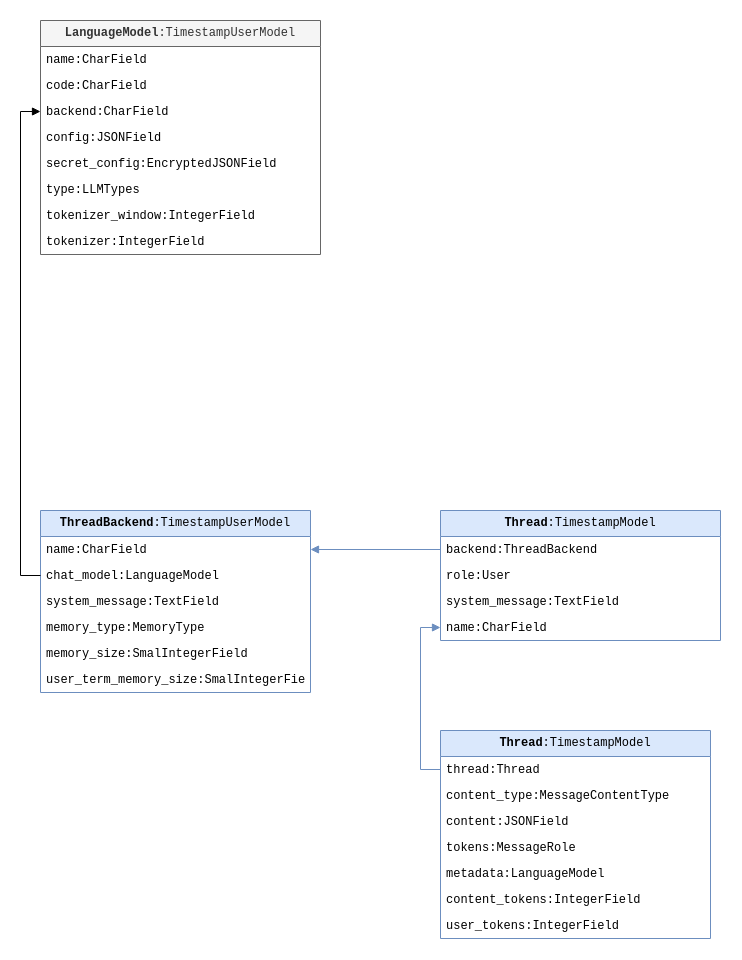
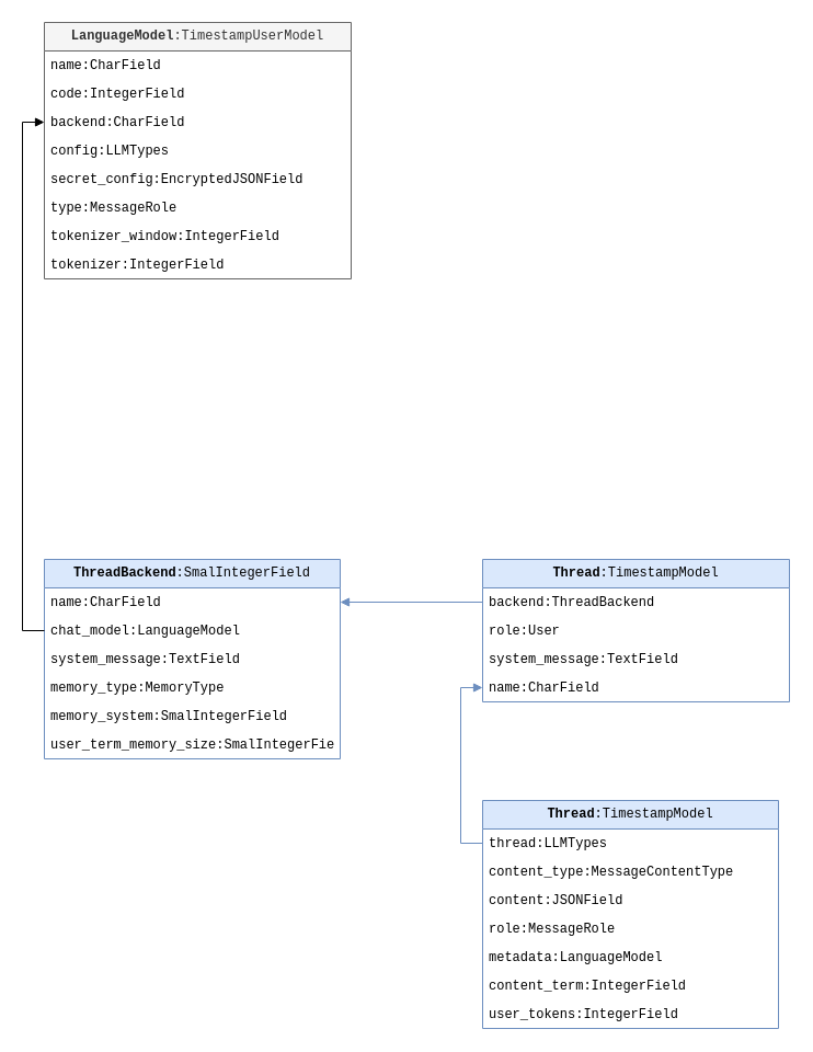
- <mxCell id="4" value="code:CharField" style="text;strokeColor=none;fillColor=none;align=left;verticalAlign=top;spacingLeft=4;spacingRight=4;overflow=hidden;rotatable=0;points=[[0,0.5],[1,0.5]];portConstraint=eastwest;whiteSpace=wrap;html=1;fontFamily=Courier New;" parent="2" vertex="1"><mxGeometry y="52" width="280" height="26" as="geometry" /></mxCell>
+ <mxCell id="4" value="code:IntegerField" style="text;strokeColor=none;fillColor=none;align=left;verticalAlign=top;spacingLeft=4;spacingRight=4;overflow=hidden;rotatable=0;points=[[0,0.5],[1,0.5]];portConstraint=eastwest;whiteSpace=wrap;html=1;fontFamily=Courier New;" parent="2" vertex="1"><mxGeometry y="52" width="280" height="26" as="geometry" /></mxCell>
- <mxCell id="6" value="config:JSONField" style="text;strokeColor=none;fillColor=none;align=left;verticalAlign=top;spacingLeft=4;spacingRight=4;overflow=hidden;rotatable=0;points=[[0,0.5],[1,0.5]];portConstraint=eastwest;whiteSpace=wrap;html=1;fontFamily=Courier New;" vertex="1" parent="2"><mxGeometry y="104" width="280" height="26" as="geometry" /></mxCell>
+ <mxCell id="6" value="config:LLMTypes" style="text;strokeColor=none;fillColor=none;align=left;verticalAlign=top;spacingLeft=4;spacingRight=4;overflow=hidden;rotatable=0;points=[[0,0.5],[1,0.5]];portConstraint=eastwest;whiteSpace=wrap;html=1;fontFamily=Courier New;" vertex="1" parent="2"><mxGeometry y="104" width="280" height="26" as="geometry" /></mxCell>
- <mxCell id="8" value="type:LLMTypes" style="text;strokeColor=none;fillColor=none;align=left;verticalAlign=top;spacingLeft=4;spacingRight=4;overflow=hidden;rotatable=0;points=[[0,0.5],[1,0.5]];portConstraint=eastwest;whiteSpace=wrap;html=1;fontFamily=Courier New;" vertex="1" parent="2"><mxGeometry y="156" width="280" height="26" as="geometry" /></mxCell>
+ <mxCell id="8" value="type:MessageRole" style="text;strokeColor=none;fillColor=none;align=left;verticalAlign=top;spacingLeft=4;spacingRight=4;overflow=hidden;rotatable=0;points=[[0,0.5],[1,0.5]];portConstraint=eastwest;whiteSpace=wrap;html=1;fontFamily=Courier New;" vertex="1" parent="2"><mxGeometry y="156" width="280" height="26" as="geometry" /></mxCell>
- <mxCell id="11" value="&lt;b&gt;ThreadBackend&lt;/b&gt;&lt;span style=&quot;background-color: initial;&quot;&gt;:&lt;/span&gt;&lt;span style=&quot;background-color: initial;&quot;&gt;TimestampUserModel&lt;/span&gt;" style="swimlane;fontStyle=0;childLayout=stackLayout;horizontal=1;startSize=26;fillColor=#dae8fc;horizontalStack=0;resizeParent=1;resizeParentMax=0;resizeLast=0;collapsible=1;marginBottom=0;whiteSpace=wrap;html=1;strokeColor=#6c8ebf;fontFamily=Courier New;" vertex="1" parent="1"><mxGeometry x="40" y="510" width="270" height="182" as="geometry" /></mxCell>
+ <mxCell id="11" value="&lt;b&gt;ThreadBackend&lt;/b&gt;&lt;span style=&quot;background-color: initial;&quot;&gt;:&lt;/span&gt;&lt;span style=&quot;background-color: initial;&quot;&gt;SmalIntegerField&lt;/span&gt;" style="swimlane;fontStyle=0;childLayout=stackLayout;horizontal=1;startSize=26;fillColor=#dae8fc;horizontalStack=0;resizeParent=1;resizeParentMax=0;resizeLast=0;collapsible=1;marginBottom=0;whiteSpace=wrap;html=1;strokeColor=#6c8ebf;fontFamily=Courier New;" vertex="1" parent="1"><mxGeometry x="40" y="510" width="270" height="182" as="geometry" /></mxCell>
- <mxCell id="16" value="memory_size:SmalIntegerField" style="text;strokeColor=none;fillColor=none;align=left;verticalAlign=top;spacingLeft=4;spacingRight=4;overflow=hidden;rotatable=0;points=[[0,0.5],[1,0.5]];portConstraint=eastwest;whiteSpace=wrap;html=1;fontFamily=Courier New;" vertex="1" parent="11"><mxGeometry y="130" width="270" height="26" as="geometry" /></mxCell>
+ <mxCell id="16" value="memory_system:SmalIntegerField" style="text;strokeColor=none;fillColor=none;align=left;verticalAlign=top;spacingLeft=4;spacingRight=4;overflow=hidden;rotatable=0;points=[[0,0.5],[1,0.5]];portConstraint=eastwest;whiteSpace=wrap;html=1;fontFamily=Courier New;" vertex="1" parent="11"><mxGeometry y="130" width="270" height="26" as="geometry" /></mxCell>
- <mxCell id="24" value="thread:Thread" style="text;strokeColor=none;fillColor=none;align=left;verticalAlign=top;spacingLeft=4;spacingRight=4;overflow=hidden;rotatable=0;points=[[0,0.5],[1,0.5]];portConstraint=eastwest;whiteSpace=wrap;html=1;fontFamily=Courier New;" vertex="1" parent="23"><mxGeometry y="26" width="270" height="26" as="geometry" /></mxCell>
+ <mxCell id="24" value="thread:LLMTypes" style="text;strokeColor=none;fillColor=none;align=left;verticalAlign=top;spacingLeft=4;spacingRight=4;overflow=hidden;rotatable=0;points=[[0,0.5],[1,0.5]];portConstraint=eastwest;whiteSpace=wrap;html=1;fontFamily=Courier New;" vertex="1" parent="23"><mxGeometry y="26" width="270" height="26" as="geometry" /></mxCell>
- <mxCell id="27" value="tokens:MessageRole" style="text;strokeColor=none;fillColor=none;align=left;verticalAlign=top;spacingLeft=4;spacingRight=4;overflow=hidden;rotatable=0;points=[[0,0.5],[1,0.5]];portConstraint=eastwest;whiteSpace=wrap;html=1;fontFamily=Courier New;" vertex="1" parent="23"><mxGeometry y="104" width="270" height="26" as="geometry" /></mxCell>
+ <mxCell id="27" value="role:MessageRole" style="text;strokeColor=none;fillColor=none;align=left;verticalAlign=top;spacingLeft=4;spacingRight=4;overflow=hidden;rotatable=0;points=[[0,0.5],[1,0.5]];portConstraint=eastwest;whiteSpace=wrap;html=1;fontFamily=Courier New;" vertex="1" parent="23"><mxGeometry y="104" width="270" height="26" as="geometry" /></mxCell>
- <mxCell id="29" value="content_tokens:IntegerField" style="text;strokeColor=none;fillColor=none;align=left;verticalAlign=top;spacingLeft=4;spacingRight=4;overflow=hidden;rotatable=0;points=[[0,0.5],[1,0.5]];portConstraint=eastwest;whiteSpace=wrap;html=1;fontFamily=Courier New;" vertex="1" parent="23"><mxGeometry y="156" width="270" height="26" as="geometry" /></mxCell>
+ <mxCell id="29" value="content_term:IntegerField" style="text;strokeColor=none;fillColor=none;align=left;verticalAlign=top;spacingLeft=4;spacingRight=4;overflow=hidden;rotatable=0;points=[[0,0.5],[1,0.5]];portConstraint=eastwest;whiteSpace=wrap;html=1;fontFamily=Courier New;" vertex="1" parent="23"><mxGeometry y="156" width="270" height="26" as="geometry" /></mxCell>
